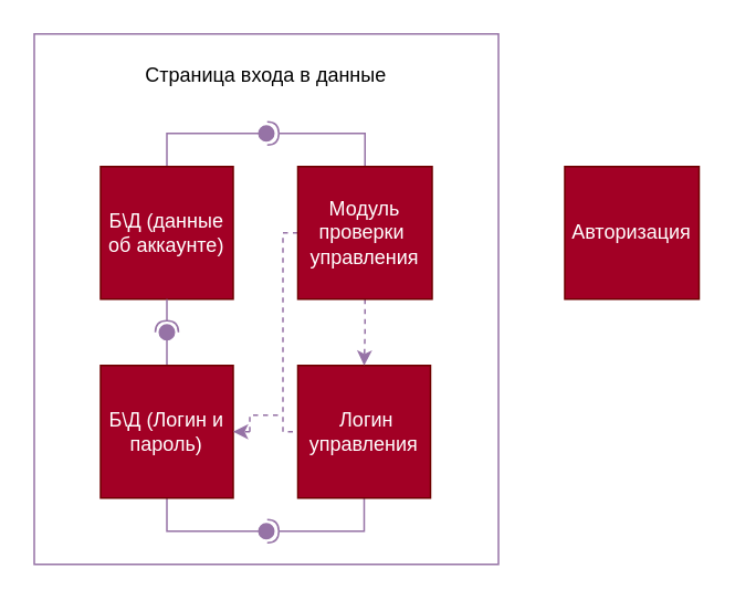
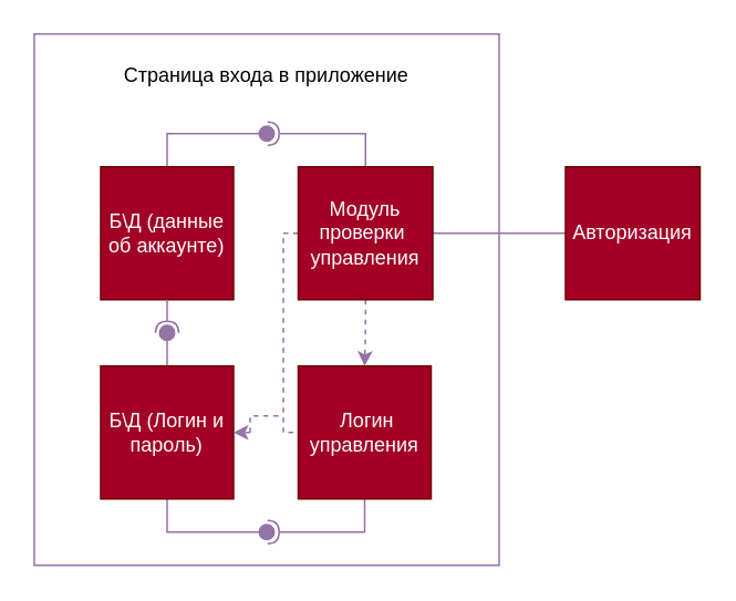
- <mxCell id="19" value="Cтраница входа в данные" style="text;html=1;strokeColor=none;fillColor=none;align=center;verticalAlign=middle;whiteSpace=wrap;rounded=0;" parent="1" vertex="1"><mxGeometry x="70" y="30" width="180" height="30" as="geometry" /></mxCell>
+ <mxCell id="19" value="Cтраница входа в приложение" style="text;html=1;strokeColor=none;fillColor=none;align=center;verticalAlign=middle;whiteSpace=wrap;rounded=0;" parent="1" vertex="1"><mxGeometry x="70" y="30" width="180" height="30" as="geometry" /></mxCell>
+ <mxCell id="12" style="edgeStyle=orthogonalEdgeStyle;rounded=0;orthogonalLoop=1;jettySize=auto;html=1;exitX=1;exitY=0.5;exitDx=0;exitDy=0;entryX=0;entryY=0.5;entryDx=0;entryDy=0;endArrow=none;endFill=0;fillColor=#e1d5e7;strokeColor=#9673a6;" parent="1" source="14" target="15" edge="1"><mxGeometry relative="1" as="geometry" /></mxCell>
